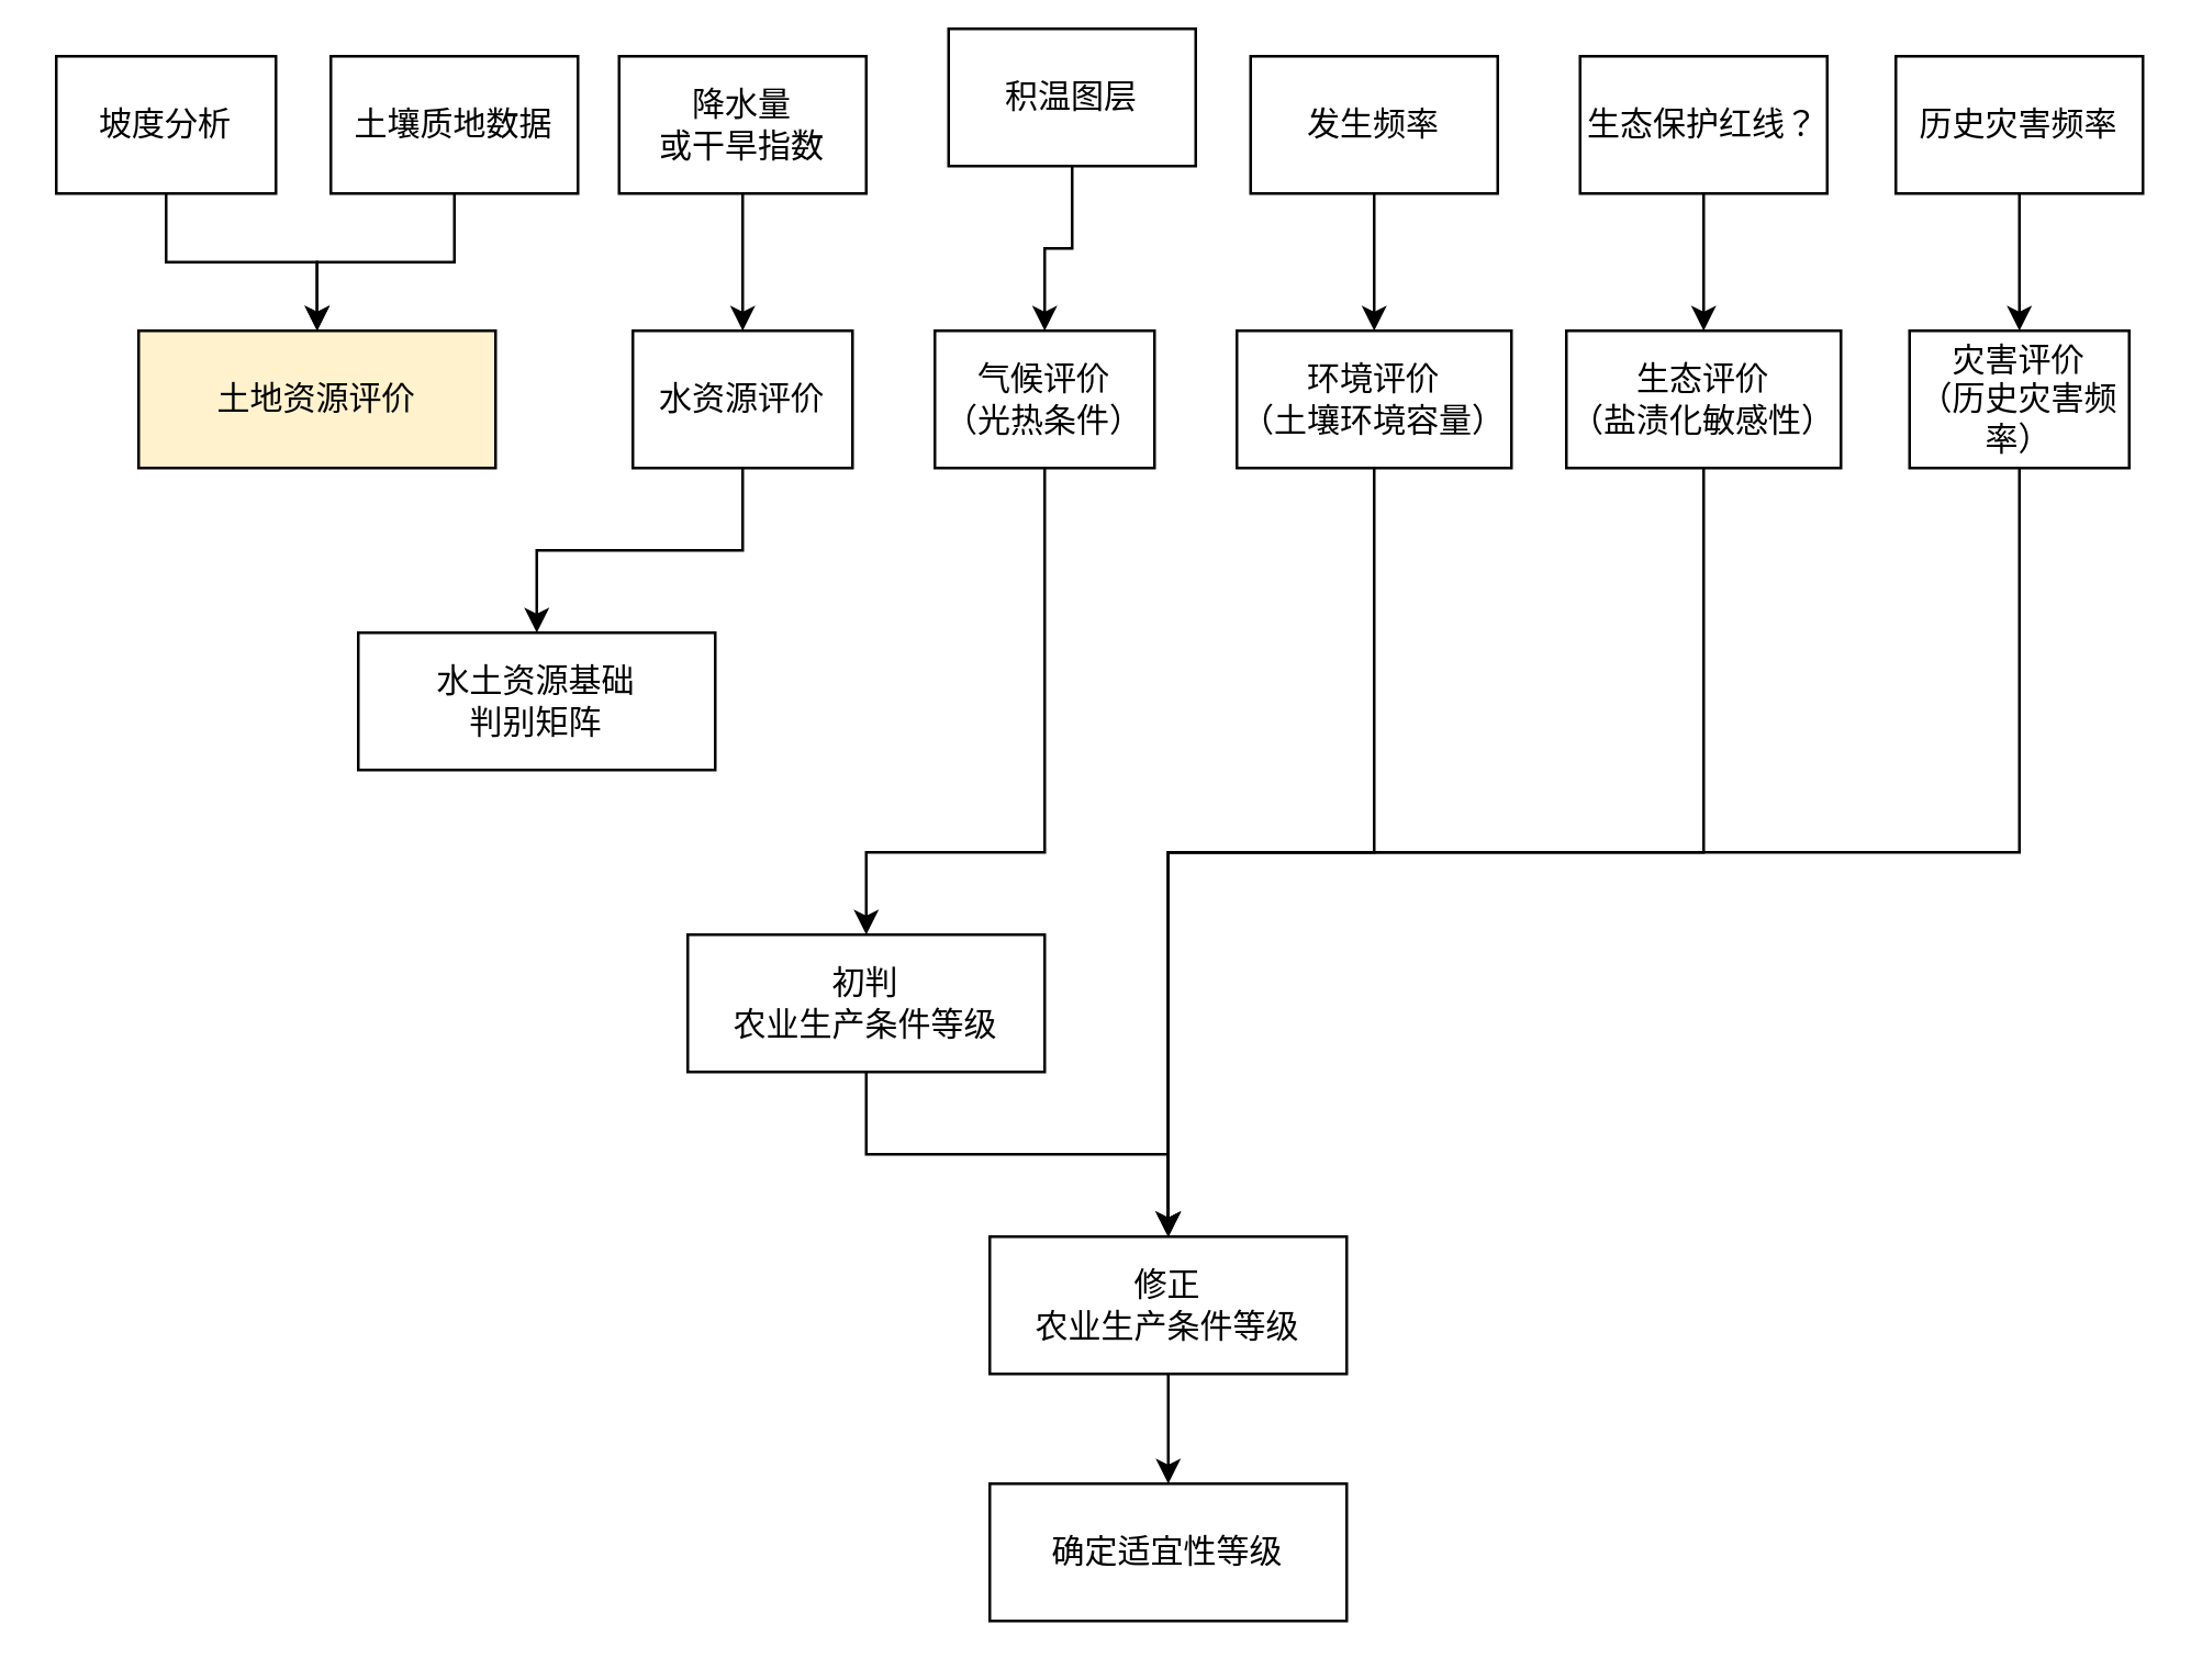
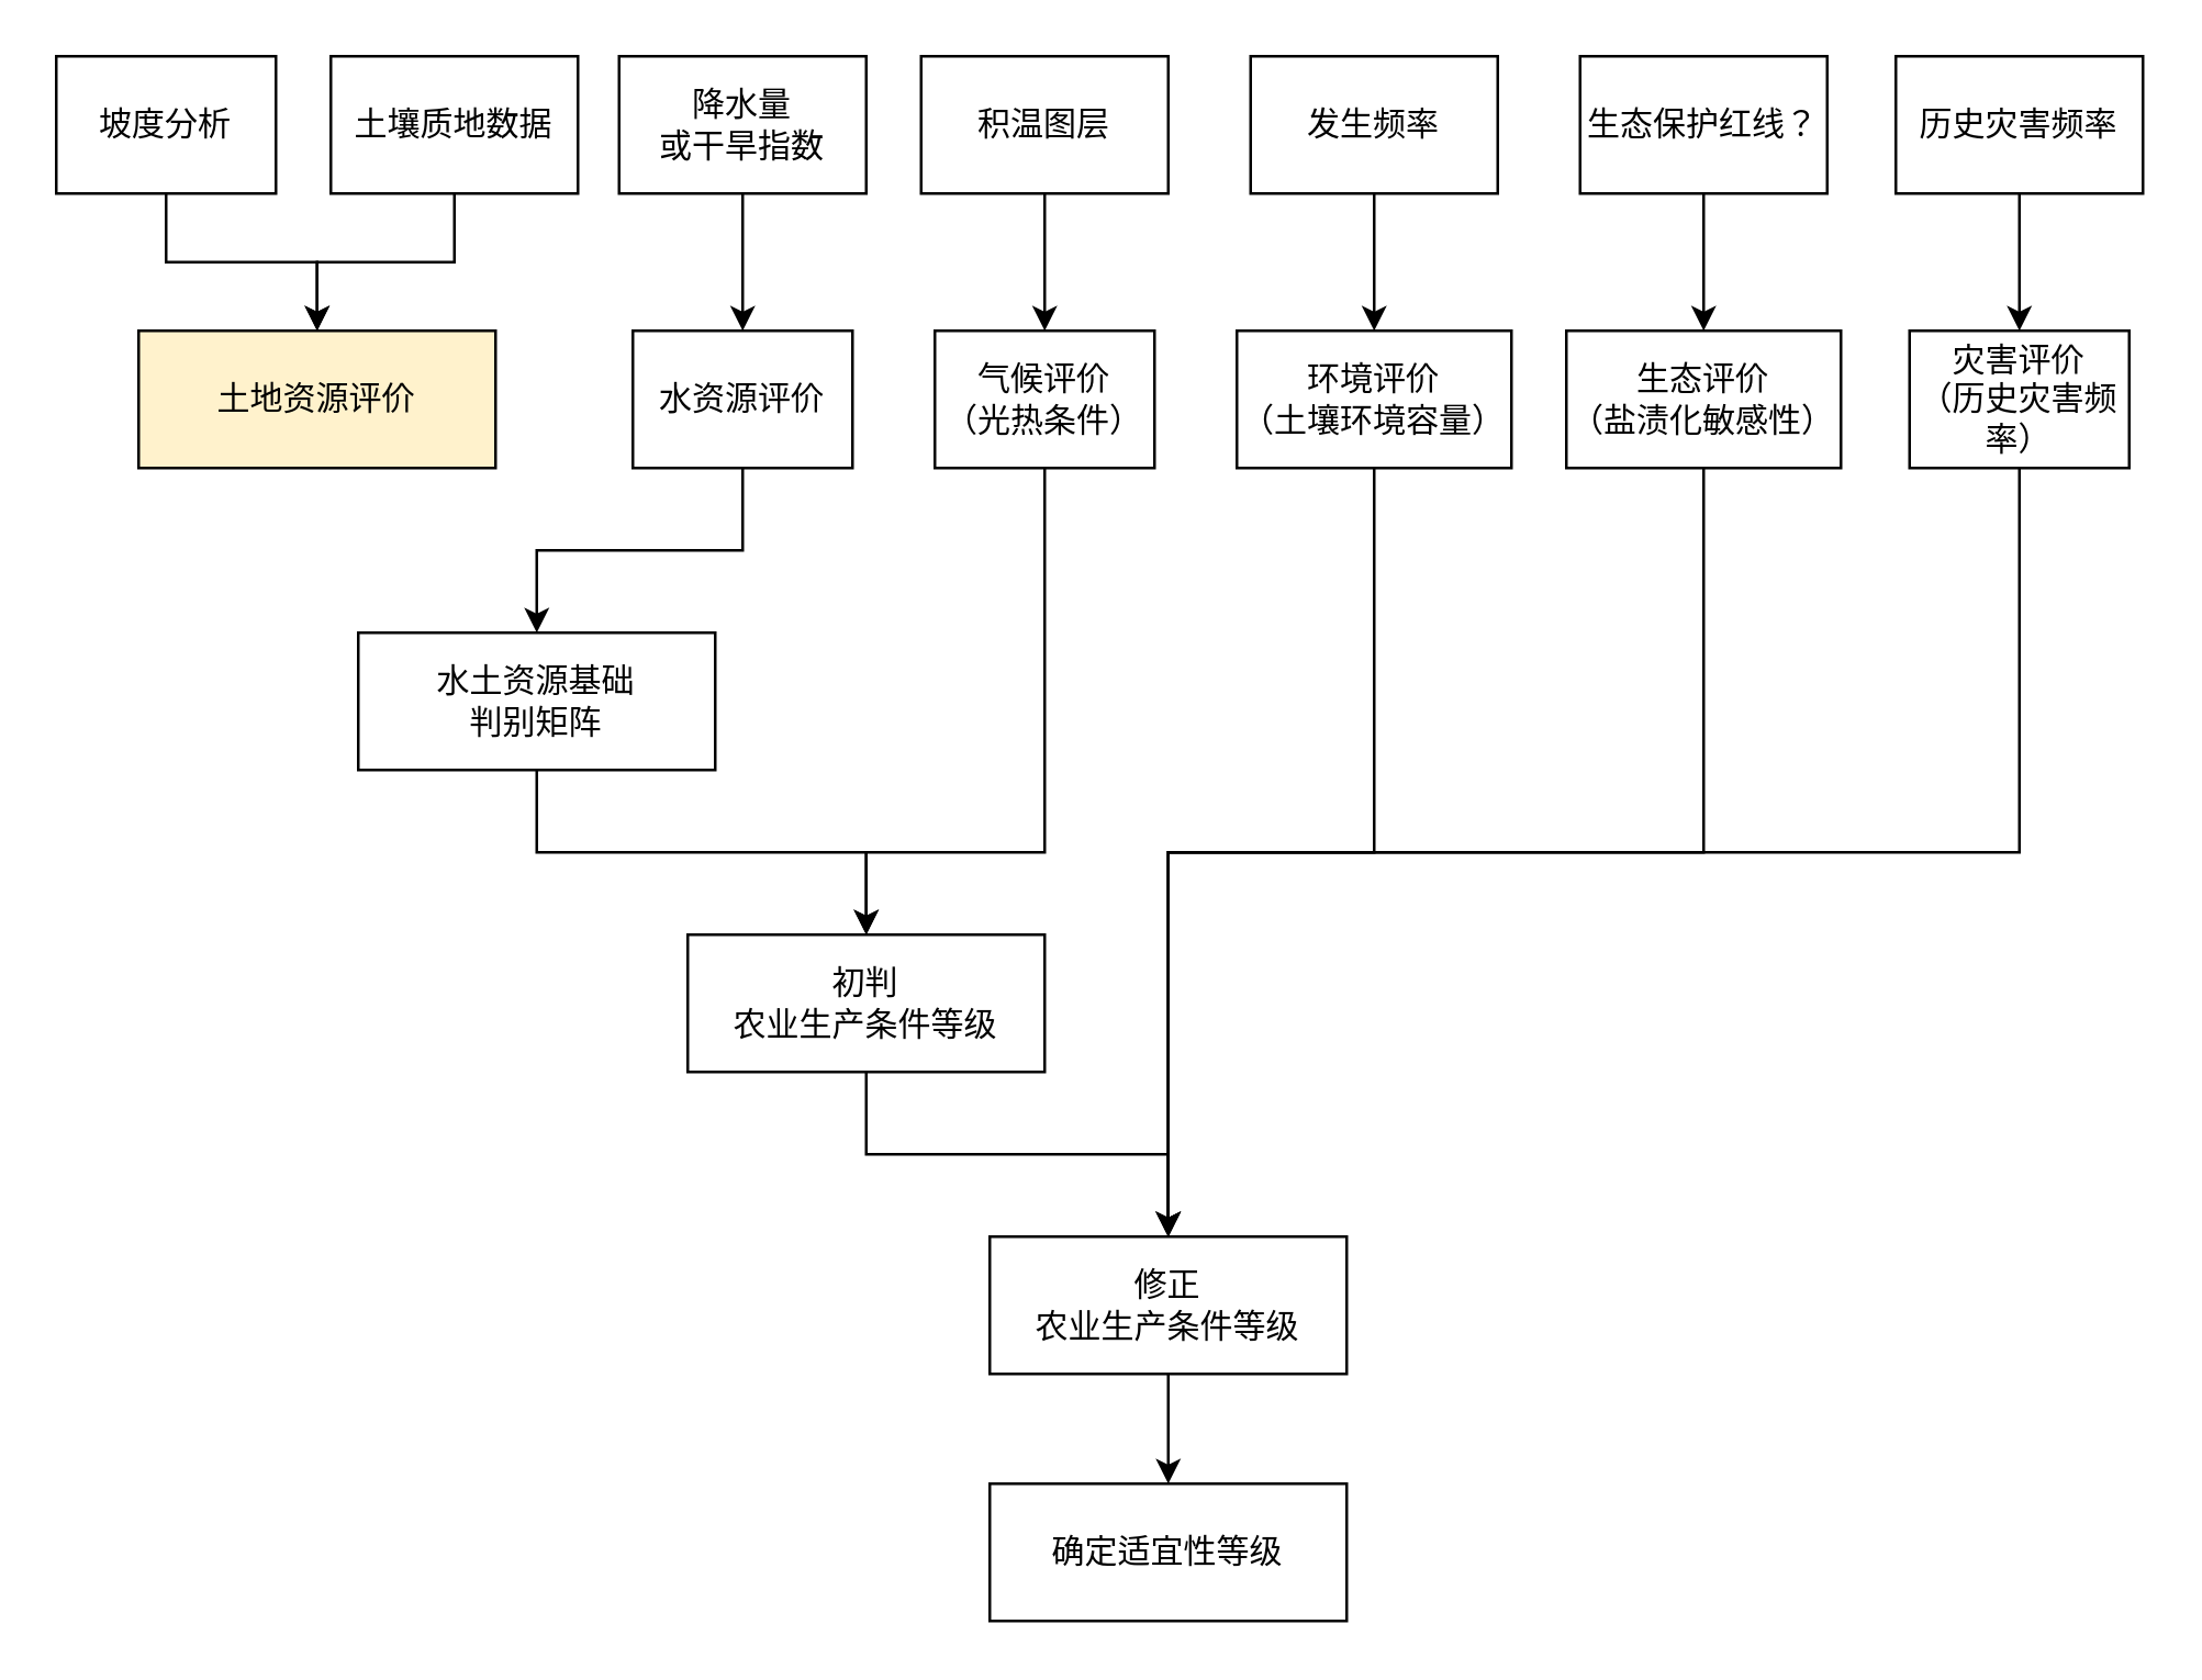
- <mxCell id="20" value="积温图层" style="rounded=0;whiteSpace=wrap;html=1;" parent="1" vertex="1"><mxGeometry x="345" y="10" width="90" height="50" as="geometry" /></mxCell>
+ <mxCell id="20" value="积温图层" style="rounded=0;whiteSpace=wrap;html=1;" parent="1" vertex="1"><mxGeometry x="335" y="20" width="90" height="50" as="geometry" /></mxCell>
+ <mxCell id="27" style="edgeStyle=orthogonalEdgeStyle;rounded=0;orthogonalLoop=1;jettySize=auto;html=1;entryX=0.5;entryY=0;entryDx=0;entryDy=0;" parent="1" source="28" target="30" edge="1"><mxGeometry relative="1" as="geometry" /></mxCell>
